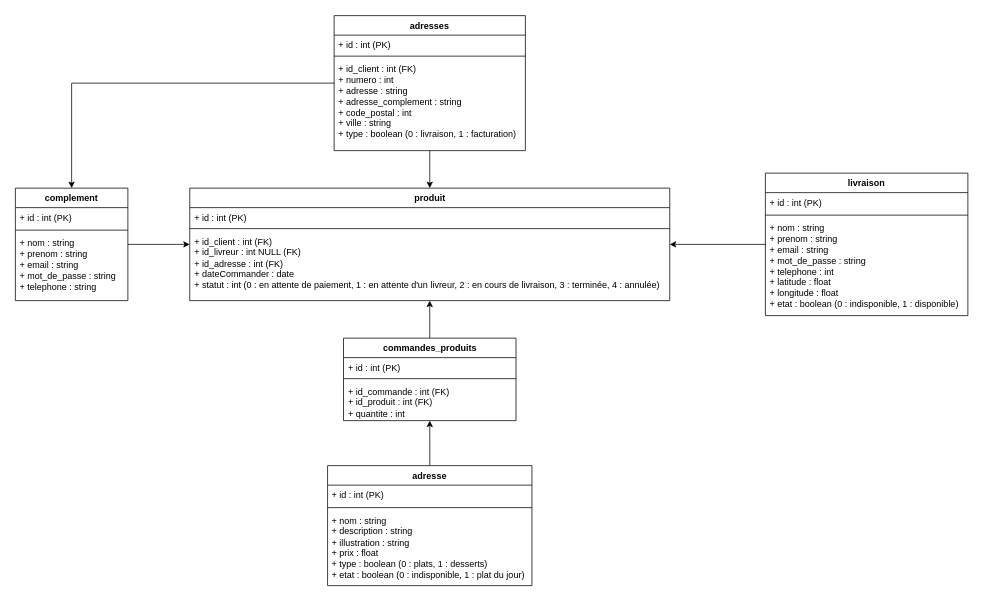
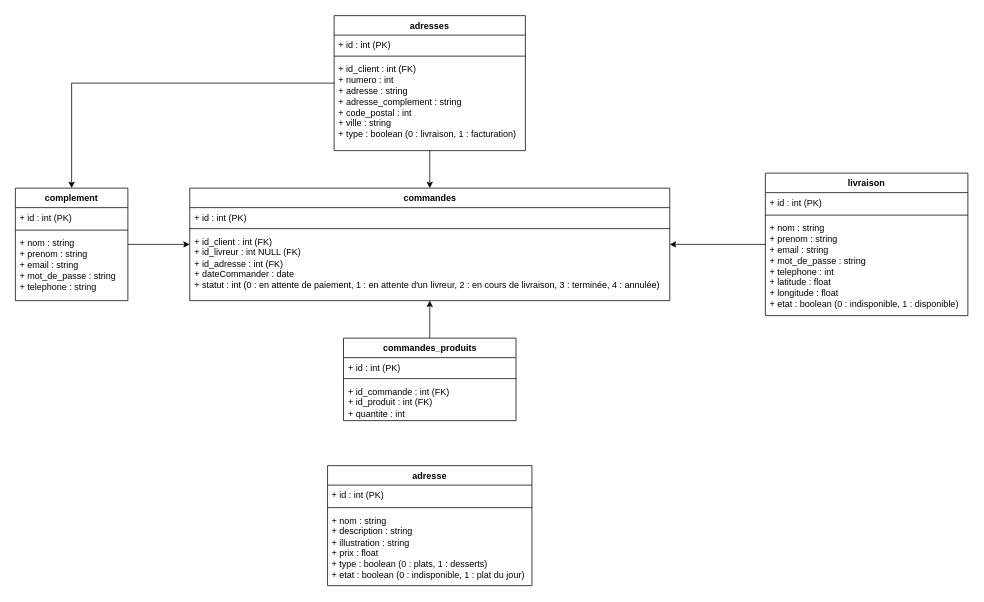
- <mxCell id="7" value="produit" style="swimlane;fontStyle=1;align=center;verticalAlign=top;childLayout=stackLayout;horizontal=1;startSize=26;horizontalStack=0;resizeParent=1;resizeParentMax=0;resizeLast=0;collapsible=1;marginBottom=0;whiteSpace=wrap;html=1;" parent="1" vertex="1"><mxGeometry x="252.5" y="250" width="640" height="150" as="geometry"><mxRectangle x="265" y="110" width="80" height="30" as="alternateBounds" /></mxGeometry></mxCell>
+ <mxCell id="7" value="commandes" style="swimlane;fontStyle=1;align=center;verticalAlign=top;childLayout=stackLayout;horizontal=1;startSize=26;horizontalStack=0;resizeParent=1;resizeParentMax=0;resizeLast=0;collapsible=1;marginBottom=0;whiteSpace=wrap;html=1;" parent="1" vertex="1"><mxGeometry x="252.5" y="250" width="640" height="150" as="geometry"><mxRectangle x="265" y="110" width="80" height="30" as="alternateBounds" /></mxGeometry></mxCell>
- <mxCell id="2" style="edgeStyle=orthogonalEdgeStyle;rounded=0;orthogonalLoop=1;jettySize=auto;html=1;" parent="1" source="3" target="18" edge="1"><mxGeometry relative="1" as="geometry" /></mxCell>
